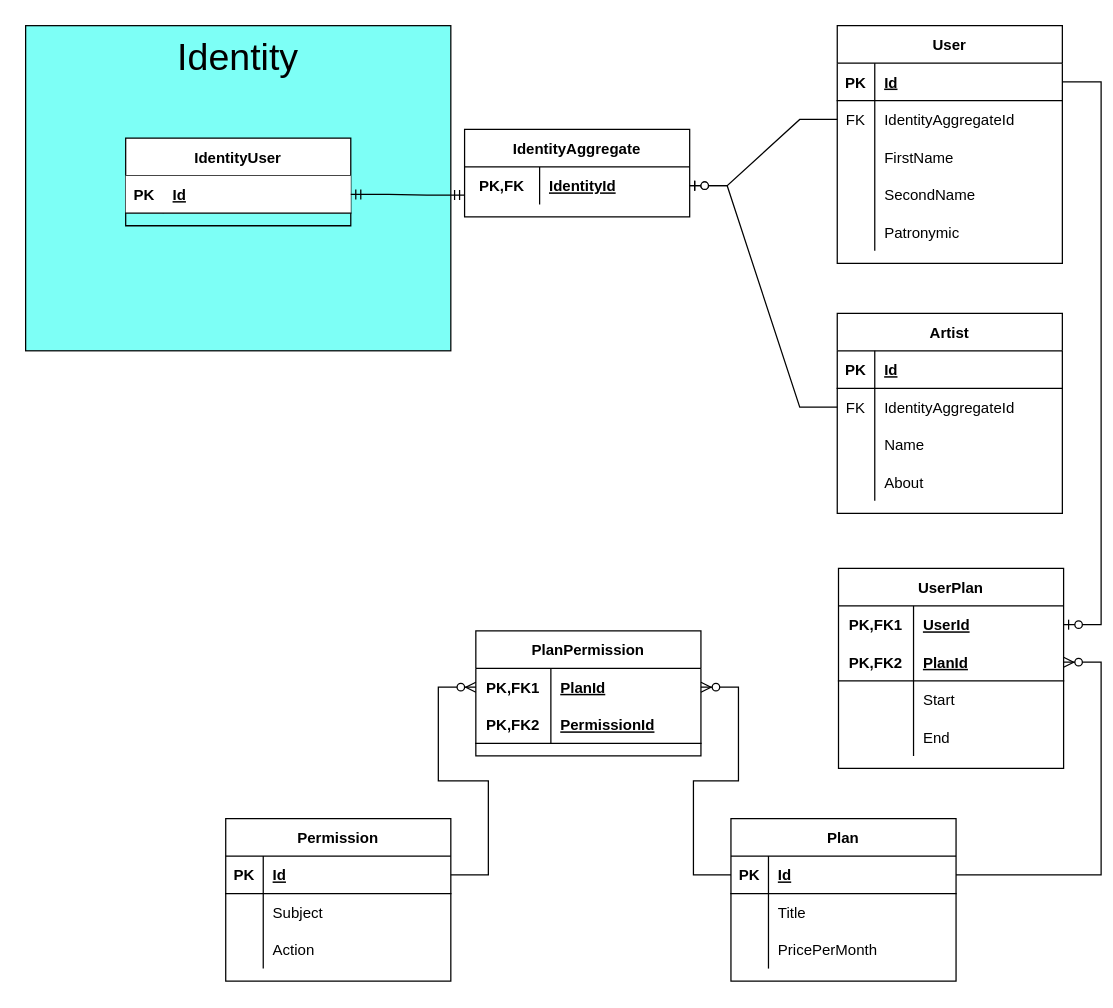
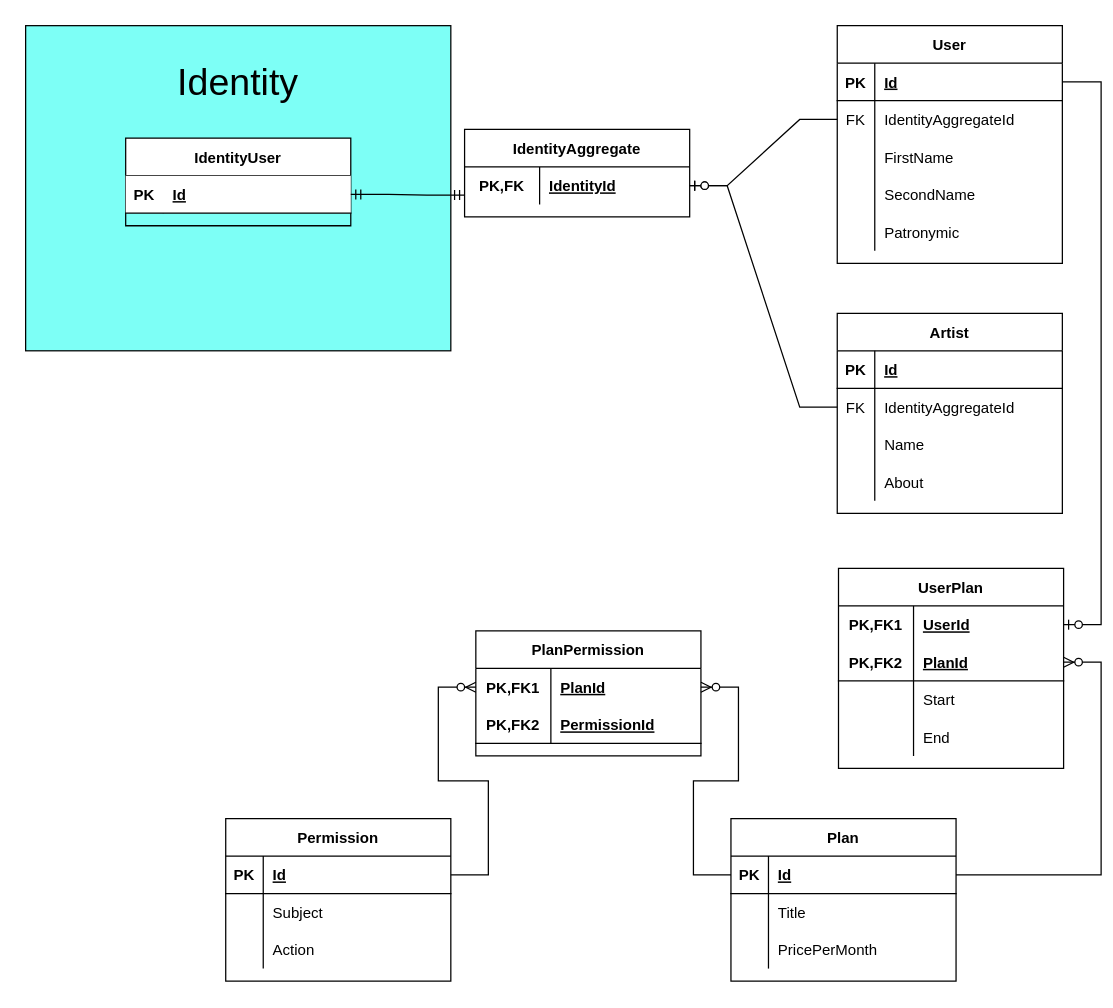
- <mxCell id="23" value="Identity" style="text;html=1;strokeColor=none;fillColor=none;align=center;verticalAlign=middle;whiteSpace=wrap;rounded=0;fontSize=30;" vertex="1" parent="1"><mxGeometry x="130" y="30" width="120" height="30" as="geometry" /></mxCell>
+ <mxCell id="23" value="Identity" style="text;html=1;strokeColor=none;fillColor=none;align=center;verticalAlign=middle;whiteSpace=wrap;rounded=0;fontSize=30;" vertex="1" parent="1"><mxGeometry x="130" y="50" width="120" height="30" as="geometry" /></mxCell>
